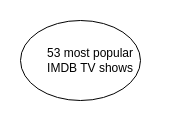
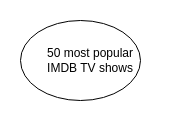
- <mxCell id="3" value="53 most popular IMDB TV shows" style="text;html=1;strokeColor=none;fillColor=none;align=center;verticalAlign=middle;whiteSpace=wrap;rounded=0;" vertex="1" parent="1"><mxGeometry x="30" y="25" width="120" height="70" as="geometry" /></mxCell>
+ <mxCell id="3" value="50 most popular IMDB TV shows" style="text;html=1;strokeColor=none;fillColor=none;align=center;verticalAlign=middle;whiteSpace=wrap;rounded=0;" vertex="1" parent="1"><mxGeometry x="30" y="25" width="120" height="70" as="geometry" /></mxCell>
